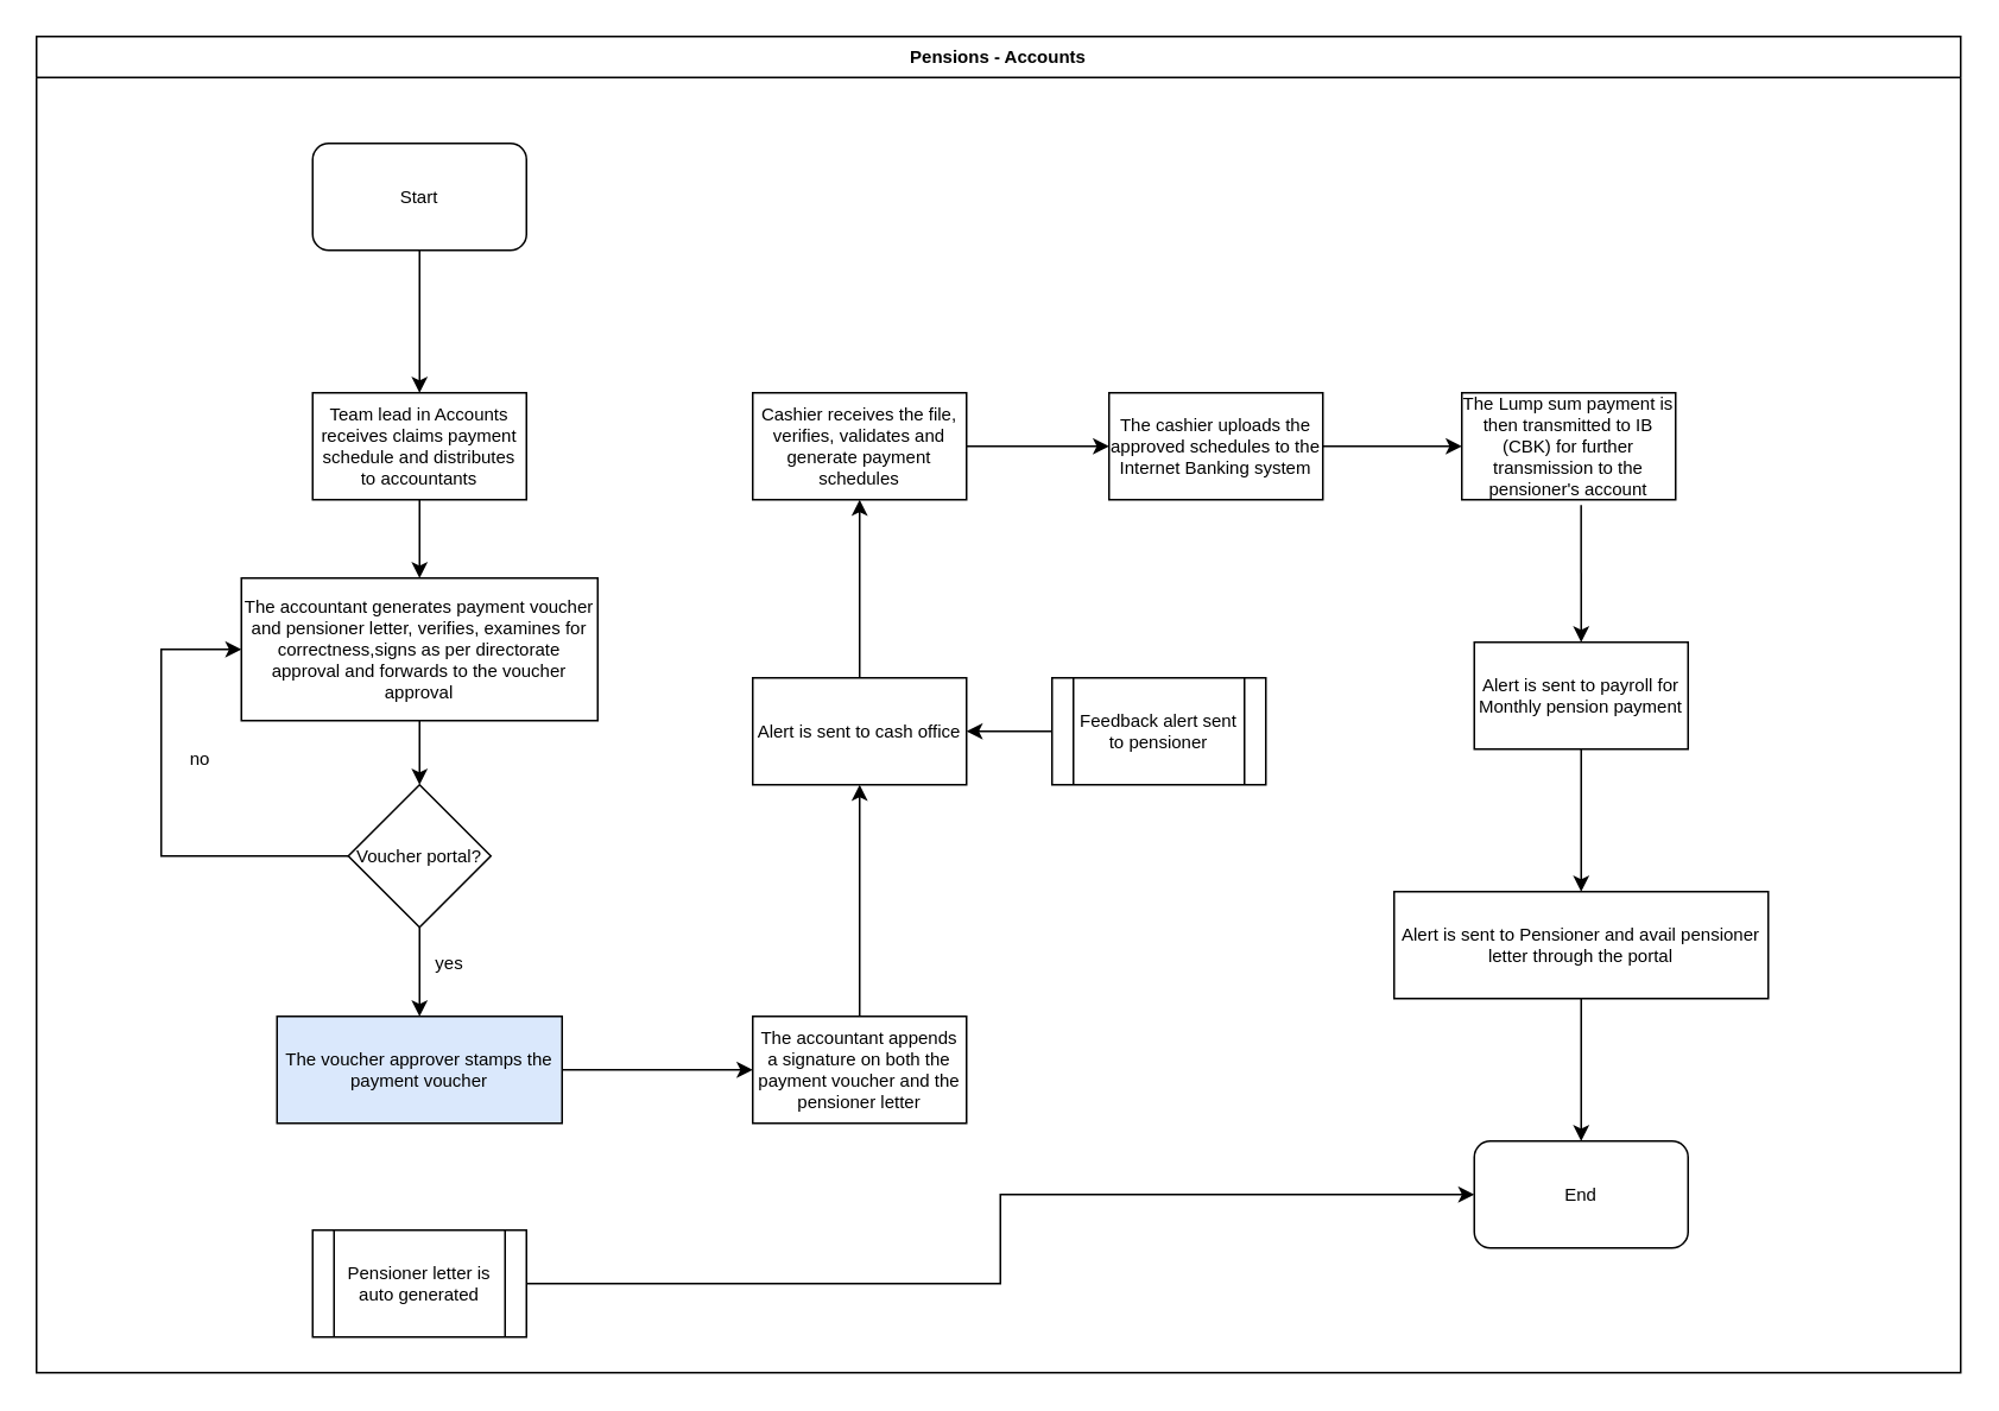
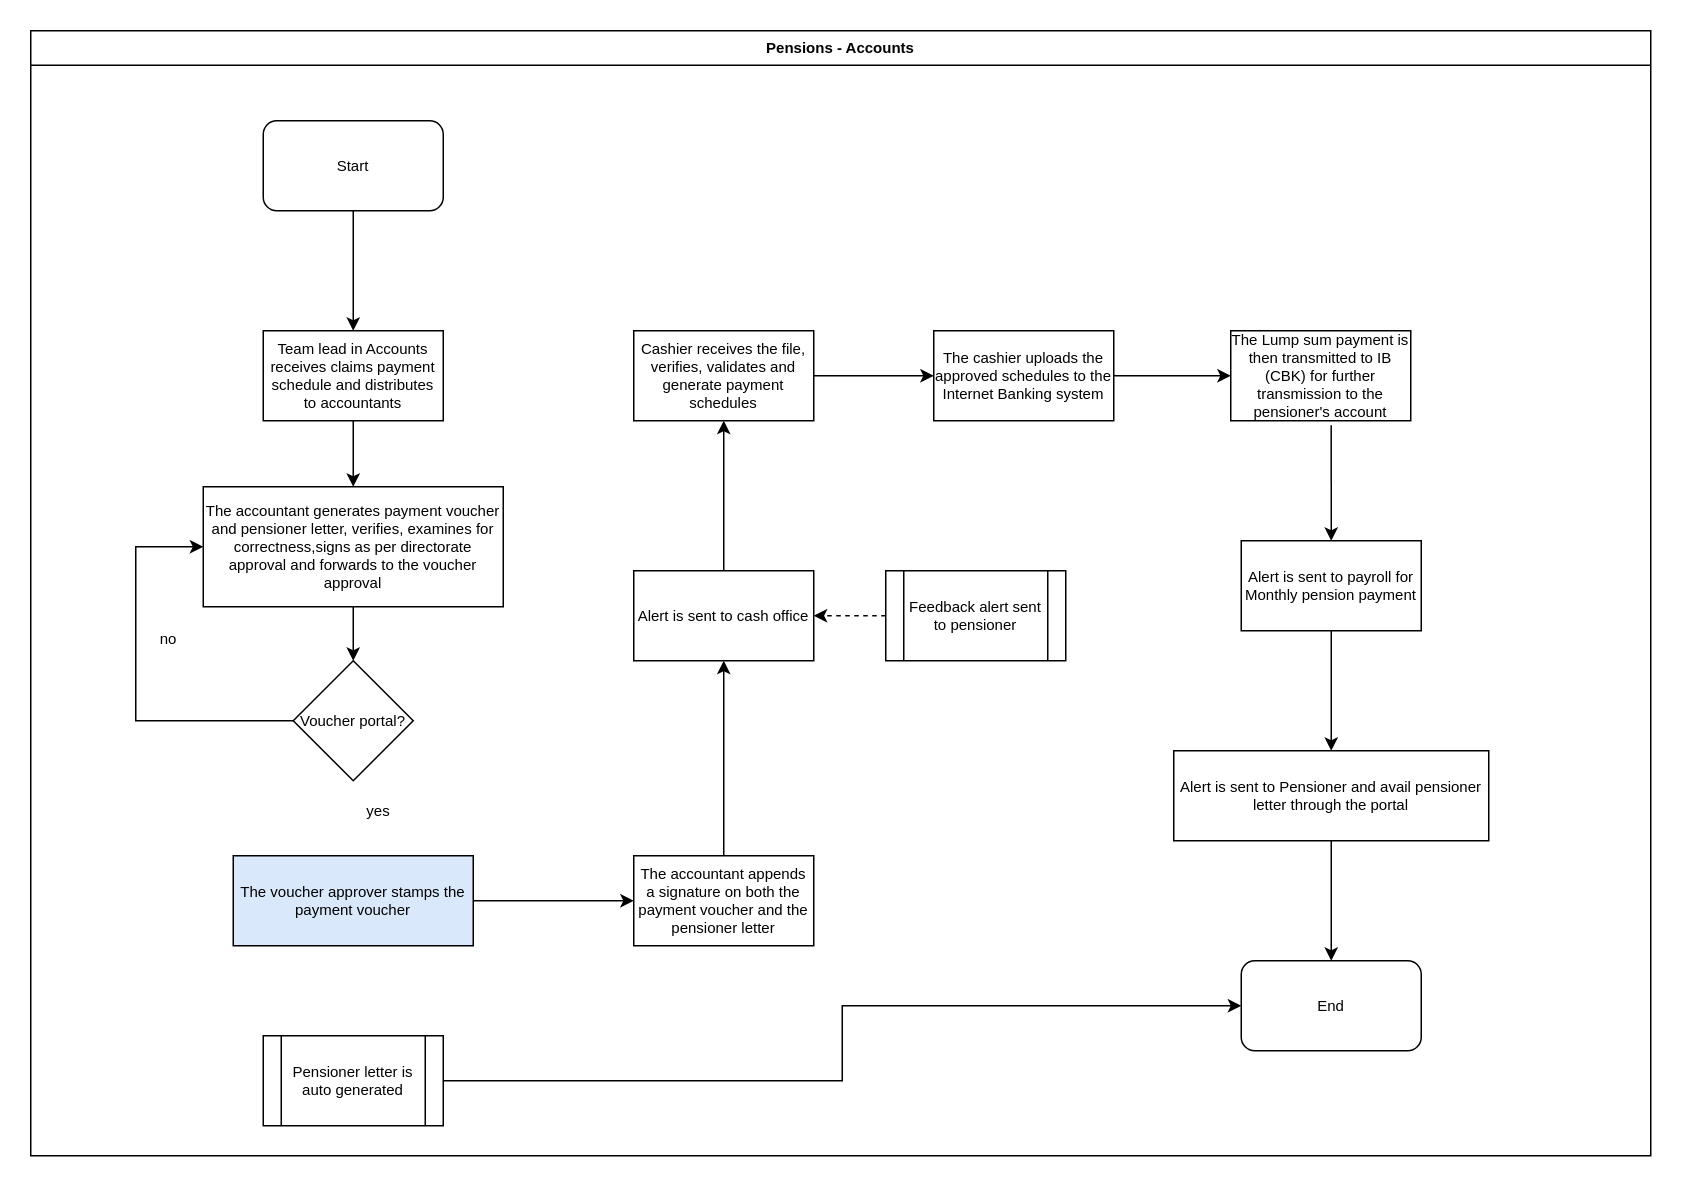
- <mxCell id="26" value="" style="edgeStyle=orthogonalEdgeStyle;rounded=0;orthogonalLoop=1;jettySize=auto;html=1;fontSize=10;" parent="1" source="9" target="25" edge="1"><mxGeometry relative="1" as="geometry" /></mxCell>
+ <mxCell id="26" value="" style="edgeStyle=orthogonalEdgeStyle;rounded=0;orthogonalLoop=1;jettySize=auto;html=1;fontSize=10;dashed=1;" parent="1" source="9" target="25" edge="1"><mxGeometry relative="1" as="geometry" /></mxCell>
- <mxCell id="16" value="" style="edgeStyle=orthogonalEdgeStyle;rounded=0;orthogonalLoop=1;jettySize=auto;html=1;fontSize=10;entryX=0.5;entryY=0;entryDx=0;entryDy=0;" edge="1" parent="2" source="13" target="15"><mxGeometry relative="1" as="geometry"><mxPoint x="215" y="580" as="targetPoint" /></mxGeometry></mxCell>
